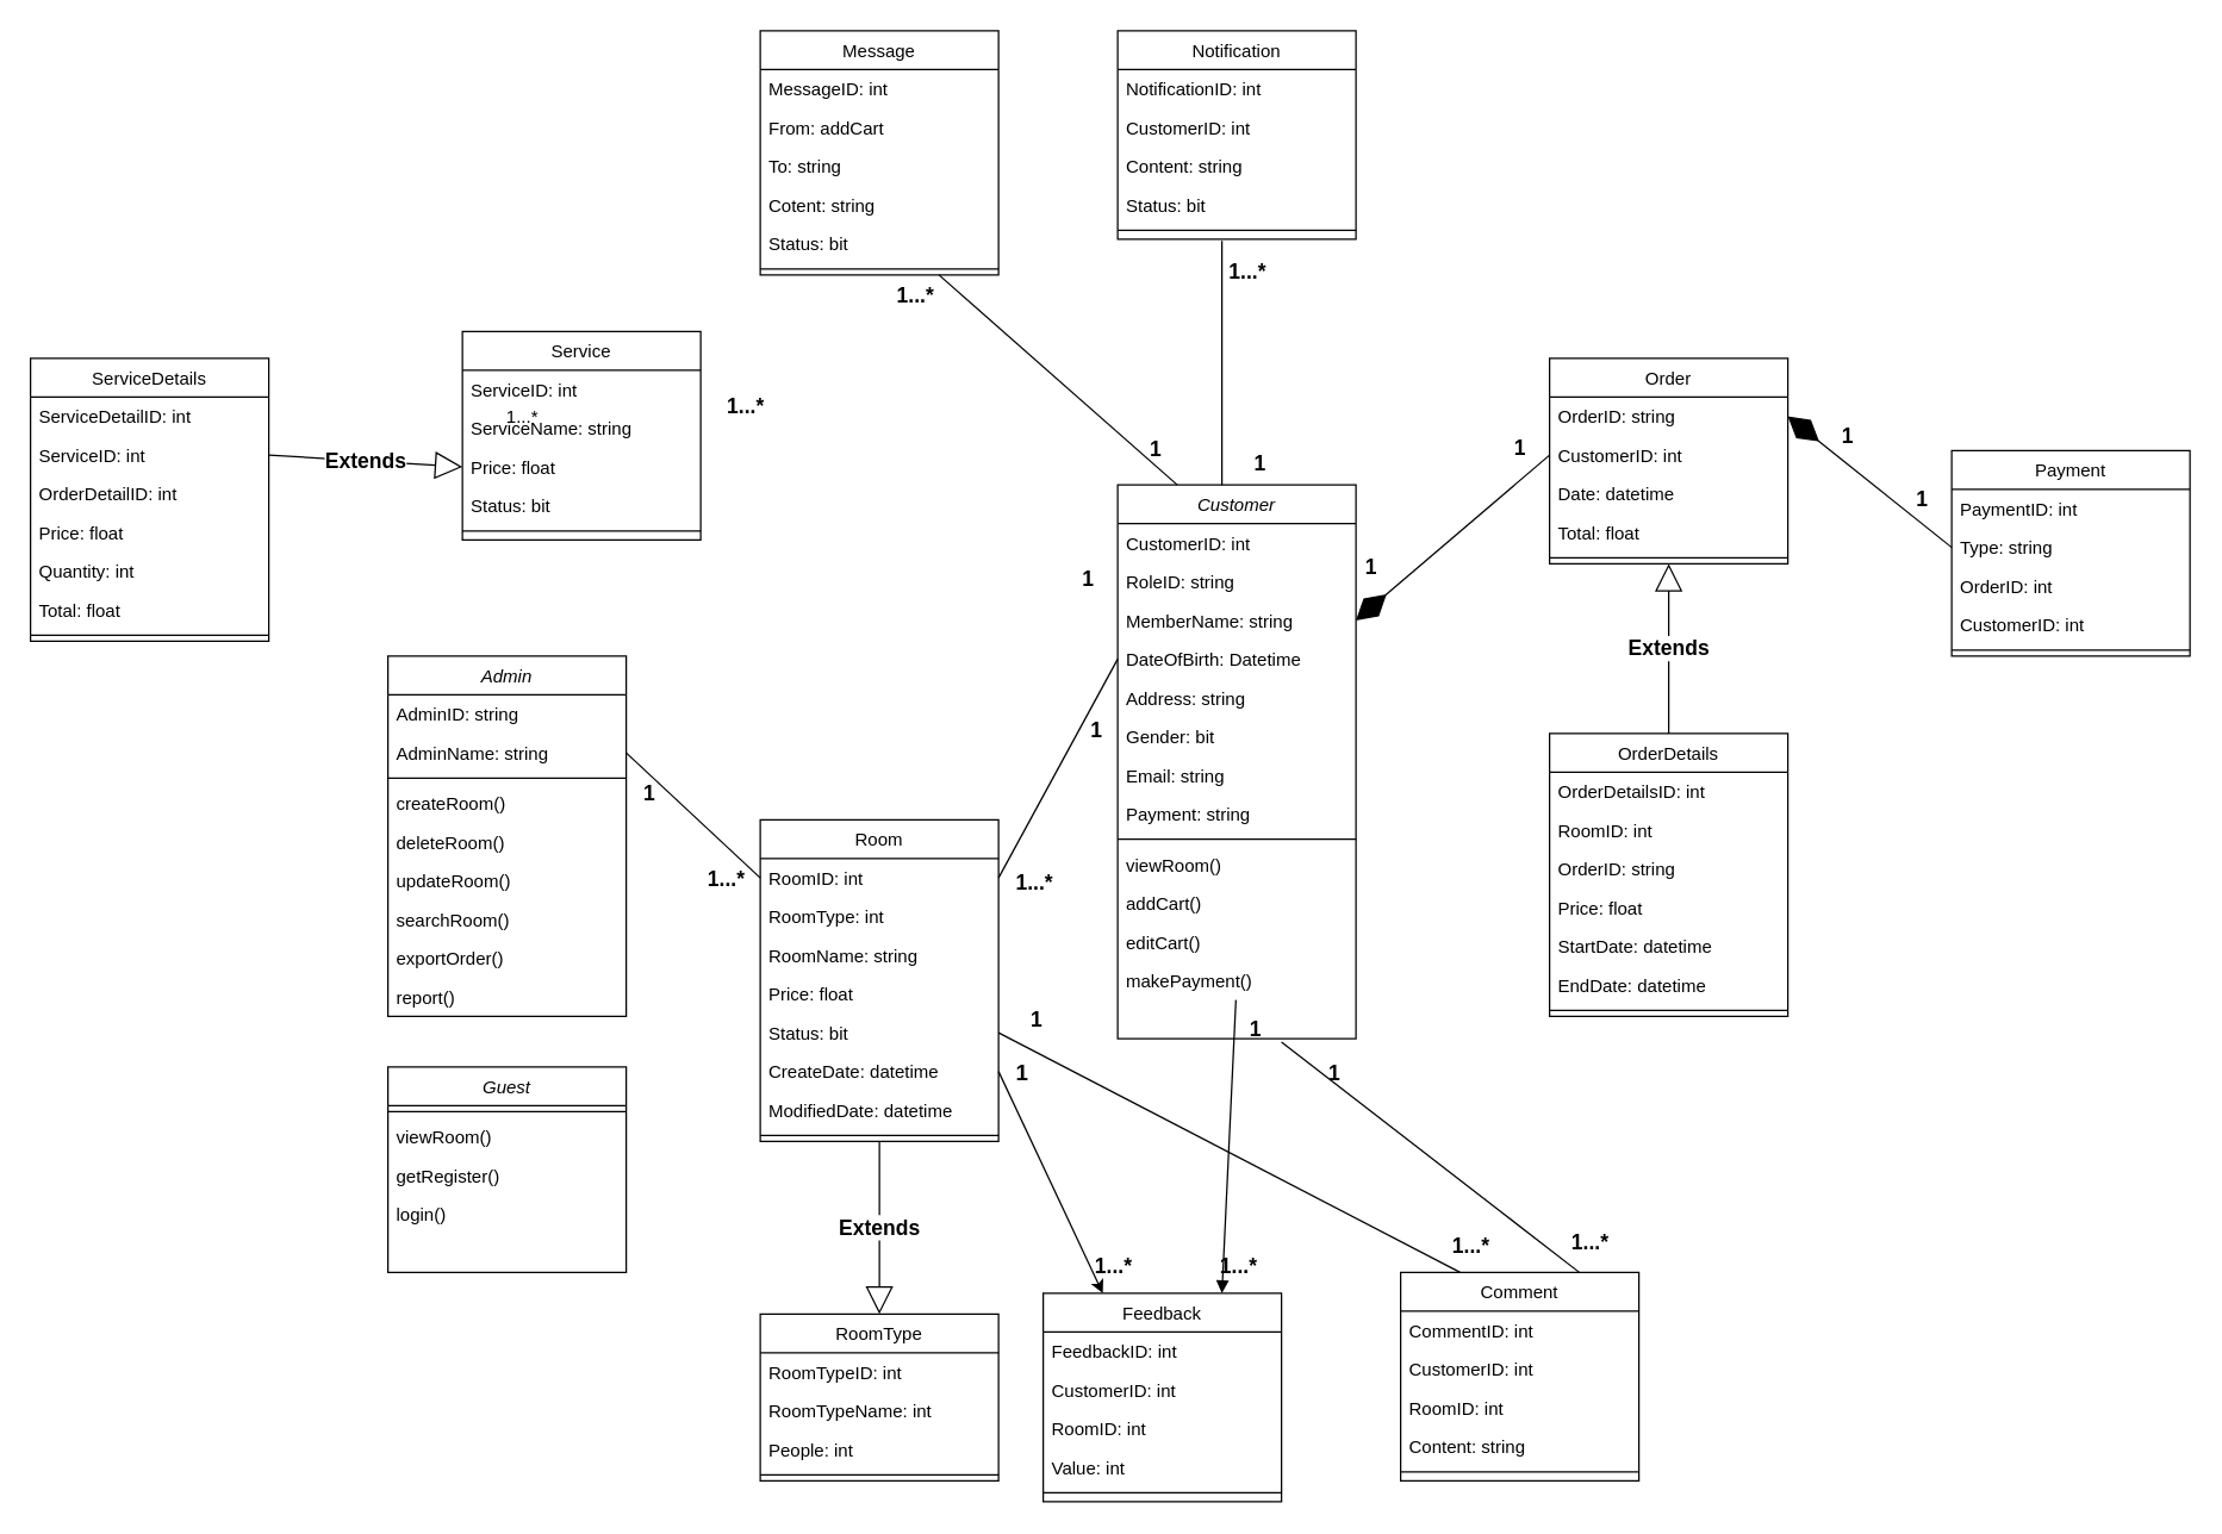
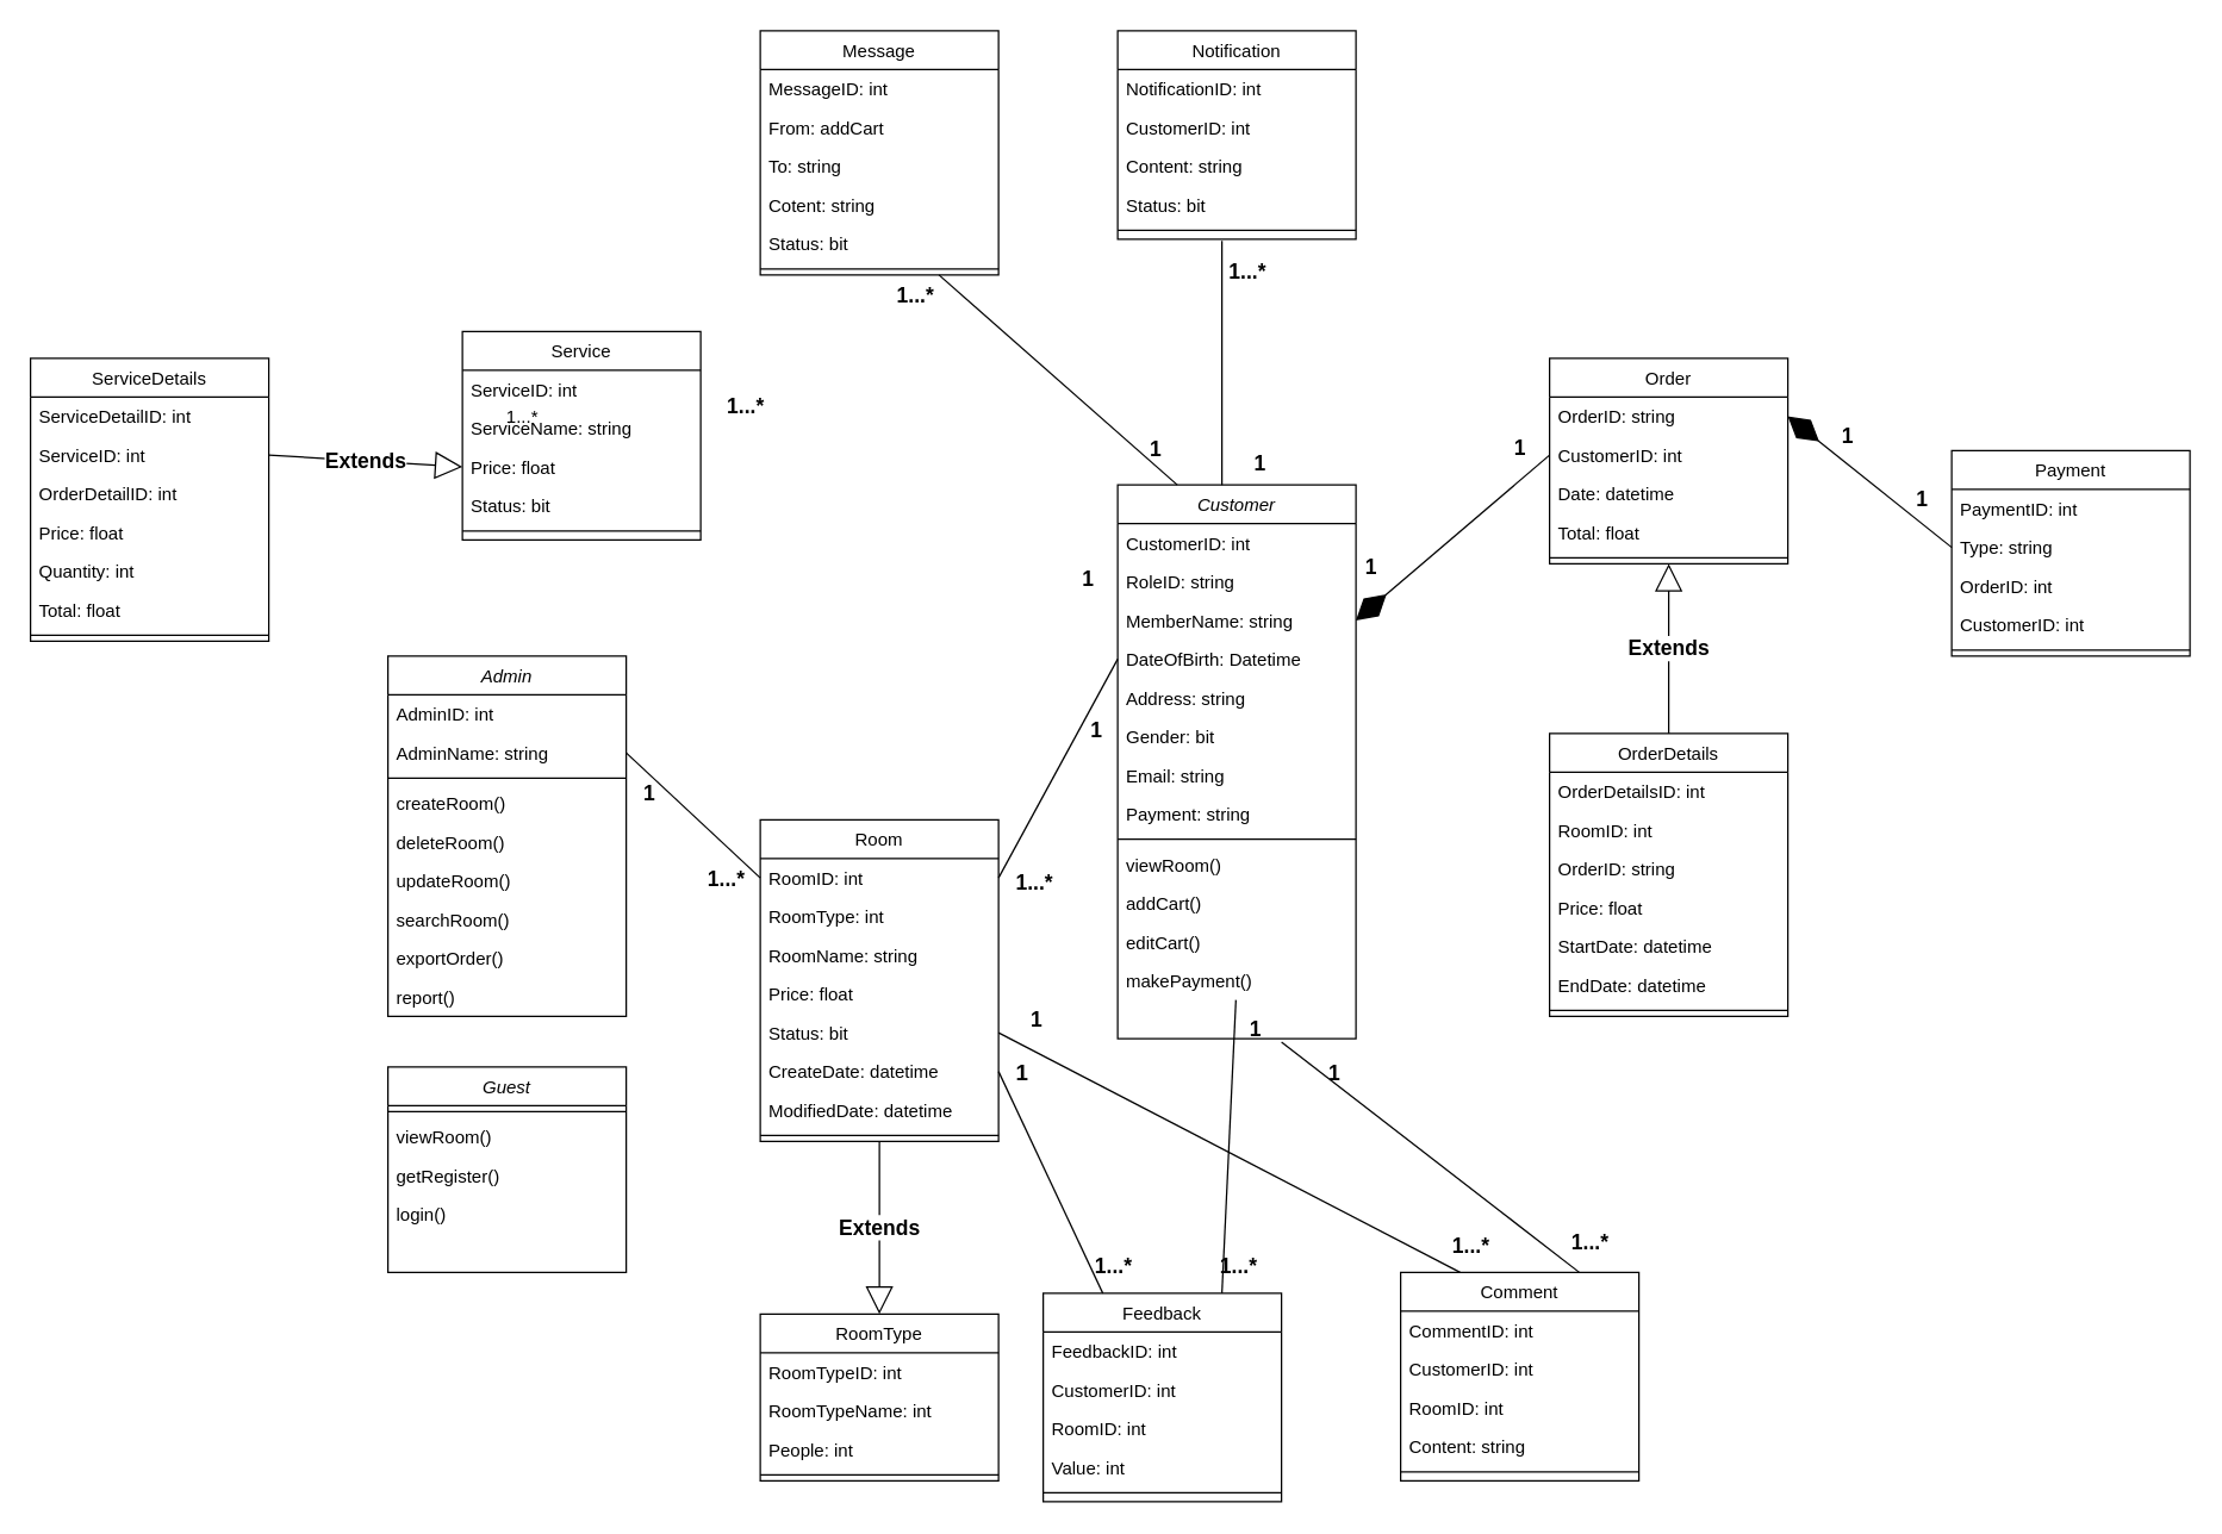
- <mxCell id="37" value="AdminID: string" style="text;align=left;verticalAlign=top;spacingLeft=4;spacingRight=4;overflow=hidden;rotatable=0;points=[[0,0.5],[1,0.5]];portConstraint=eastwest;" parent="36" vertex="1"><mxGeometry y="26" width="160" height="26" as="geometry" /></mxCell>
+ <mxCell id="37" value="AdminID: int" style="text;align=left;verticalAlign=top;spacingLeft=4;spacingRight=4;overflow=hidden;rotatable=0;points=[[0,0.5],[1,0.5]];portConstraint=eastwest;" parent="36" vertex="1"><mxGeometry y="26" width="160" height="26" as="geometry" /></mxCell>
- <mxCell id="121" value="" style="endArrow=block;html=1;rounded=0;entryX=0.75;entryY=0;entryDx=0;entryDy=0;" parent="1" source="35" target="86" edge="1"><mxGeometry relative="1" as="geometry"><mxPoint x="840" y="335" as="sourcePoint" /><mxPoint x="840" y="92" as="targetPoint" /></mxGeometry></mxCell>
+ <mxCell id="121" value="" style="endArrow=none;html=1;rounded=0;entryX=0.75;entryY=0;entryDx=0;entryDy=0;" parent="1" source="35" target="86" edge="1"><mxGeometry relative="1" as="geometry"><mxPoint x="840" y="335" as="sourcePoint" /><mxPoint x="840" y="92" as="targetPoint" /></mxGeometry></mxCell>
- <mxCell id="118" value="" style="endArrow=classic;html=1;rounded=0;exitX=1;exitY=0.5;exitDx=0;exitDy=0;entryX=0.25;entryY=0;entryDx=0;entryDy=0;" parent="1" source="13" target="86" edge="1"><mxGeometry relative="1" as="geometry"><mxPoint x="760" y="374" as="sourcePoint" /><mxPoint x="480" y="194" as="targetPoint" /></mxGeometry></mxCell>
+ <mxCell id="118" value="" style="endArrow=none;html=1;rounded=0;exitX=1;exitY=0.5;exitDx=0;exitDy=0;entryX=0.25;entryY=0;entryDx=0;entryDy=0;" parent="1" source="13" target="86" edge="1"><mxGeometry relative="1" as="geometry"><mxPoint x="760" y="374" as="sourcePoint" /><mxPoint x="480" y="194" as="targetPoint" /></mxGeometry></mxCell>
